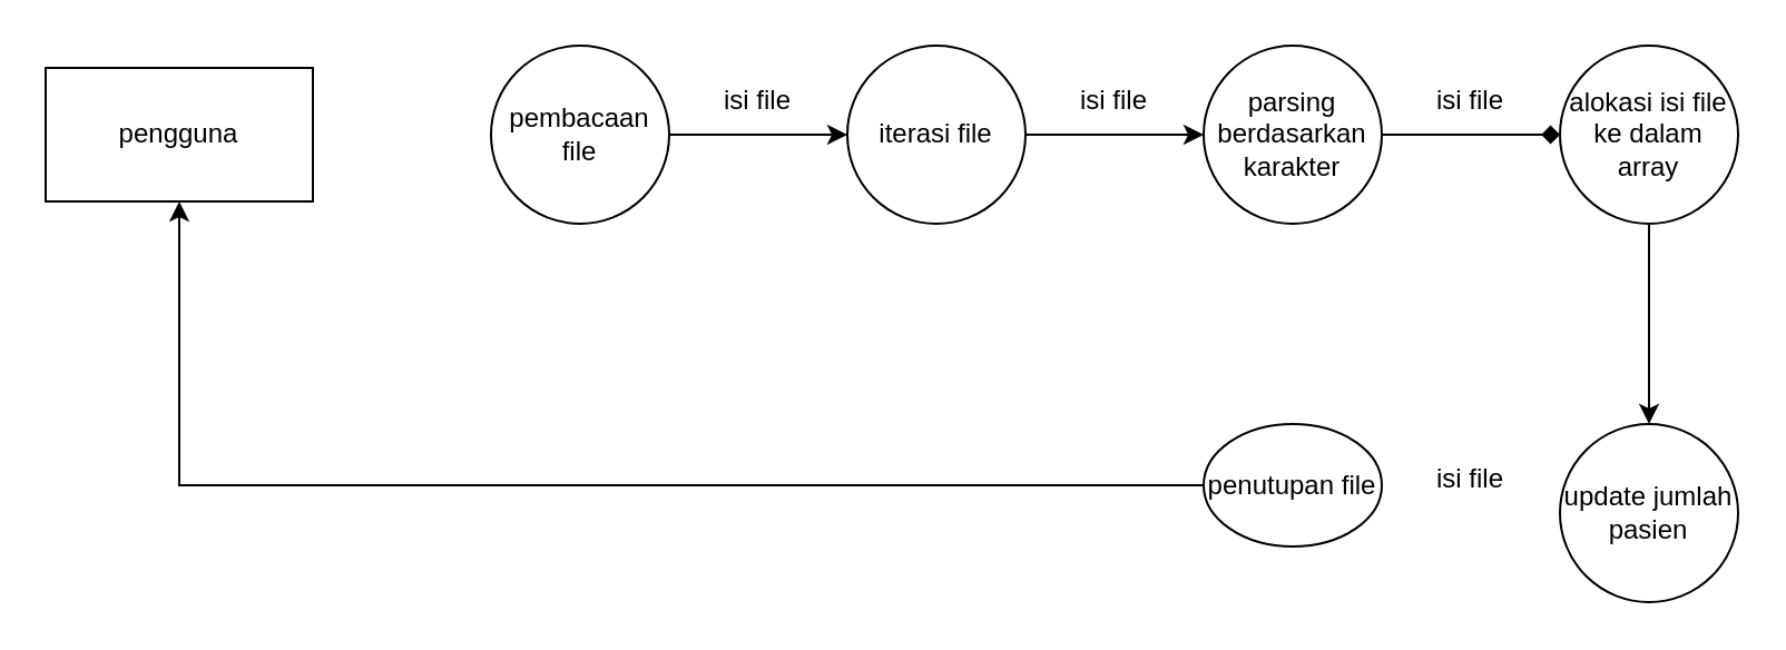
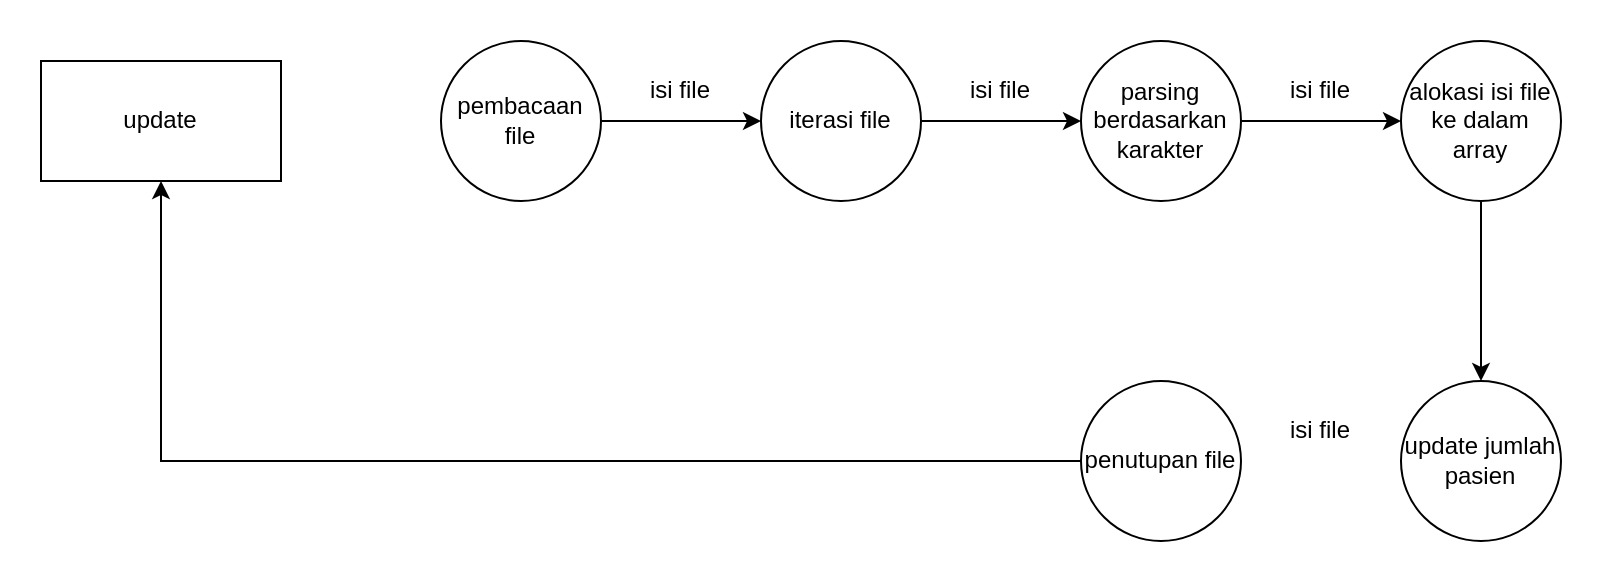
- <mxCell id="2" value="pengguna" style="rounded=0;whiteSpace=wrap;html=1;" vertex="1" parent="1"><mxGeometry x="20" y="30" width="120" height="60" as="geometry" /></mxCell>
+ <mxCell id="2" value="update" style="rounded=0;whiteSpace=wrap;html=1;" vertex="1" parent="1"><mxGeometry x="20" y="30" width="120" height="60" as="geometry" /></mxCell>
- <mxCell id="8" value="" style="edgeStyle=orthogonalEdgeStyle;rounded=0;orthogonalLoop=1;jettySize=auto;html=1;endArrow=diamond;" edge="1" parent="1" source="9" target="12"><mxGeometry relative="1" as="geometry" /></mxCell>
+ <mxCell id="8" value="" style="edgeStyle=orthogonalEdgeStyle;rounded=0;orthogonalLoop=1;jettySize=auto;html=1;" edge="1" parent="1" source="9" target="12"><mxGeometry relative="1" as="geometry" /></mxCell>
- <mxCell id="16" value="penutupan file" style="ellipse;whiteSpace=wrap;html=1;aspect=fixed;" vertex="1" parent="1"><mxGeometry x="540" y="190" width="80" height="55" as="geometry" /></mxCell>
+ <mxCell id="16" value="penutupan file" style="ellipse;whiteSpace=wrap;html=1;aspect=fixed;" vertex="1" parent="1"><mxGeometry x="540" y="190" width="80" height="80" as="geometry" /></mxCell>
